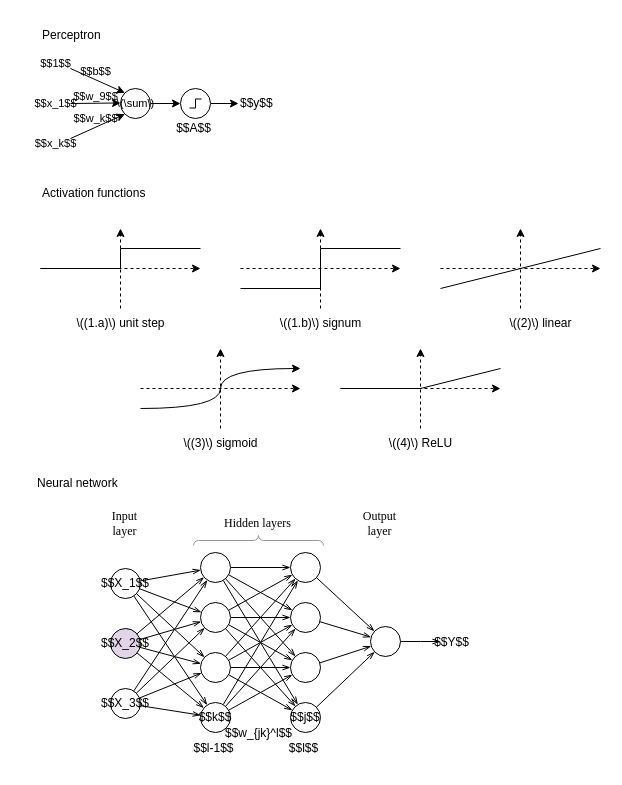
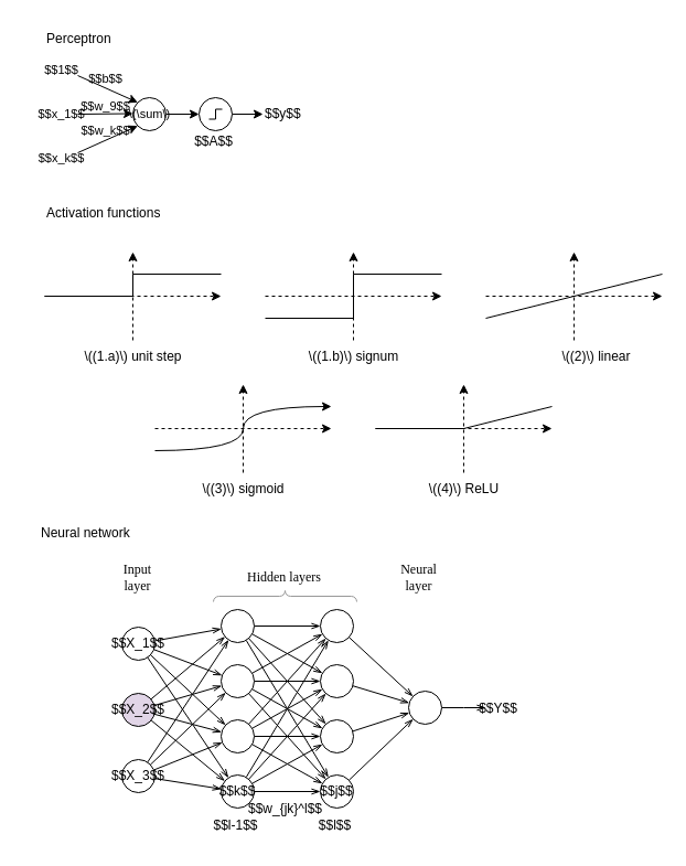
- <mxCell id="94" value="&lt;font face=&quot;Times New Roman&quot;&gt;Output &lt;br&gt;layer&lt;/font&gt;" style="text;html=1;align=center;verticalAlign=middle;resizable=0;points=[];autosize=1;strokeColor=none;fillColor=none;" parent="1" vertex="1"><mxGeometry x="349" y="503" width="60" height="40" as="geometry" /></mxCell>
+ <mxCell id="94" value="&lt;font face=&quot;Times New Roman&quot;&gt;Neural &lt;br&gt;layer&lt;/font&gt;" style="text;html=1;align=center;verticalAlign=middle;resizable=0;points=[];autosize=1;strokeColor=none;fillColor=none;" parent="1" vertex="1"><mxGeometry x="349" y="503" width="60" height="40" as="geometry" /></mxCell>
+ <mxCell id="76" style="rounded=0;orthogonalLoop=1;jettySize=auto;html=1;endArrow=openThin;endFill=0;" parent="1" source="80" target="88" edge="1"><mxGeometry relative="1" as="geometry" /></mxCell>
